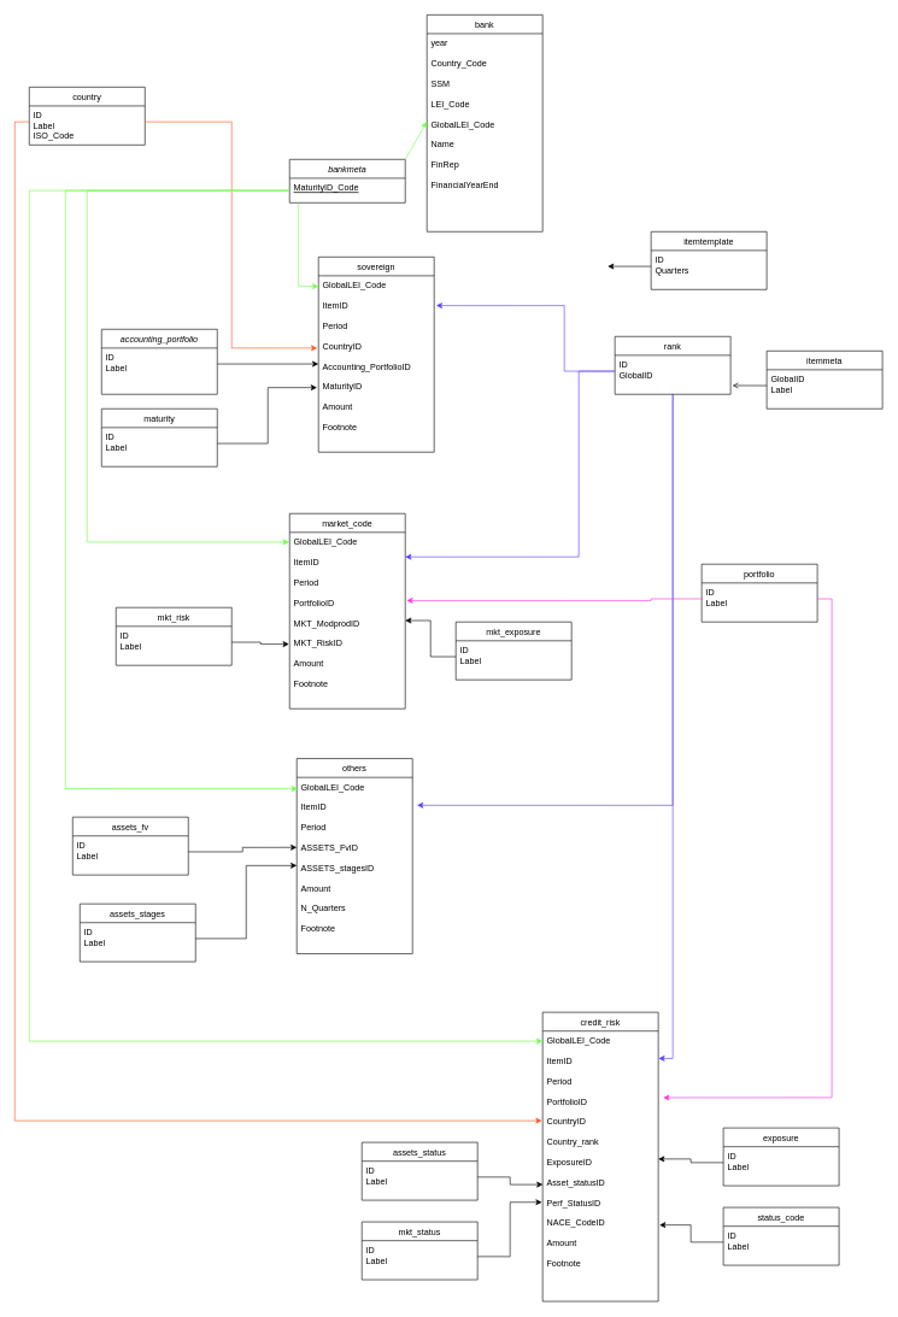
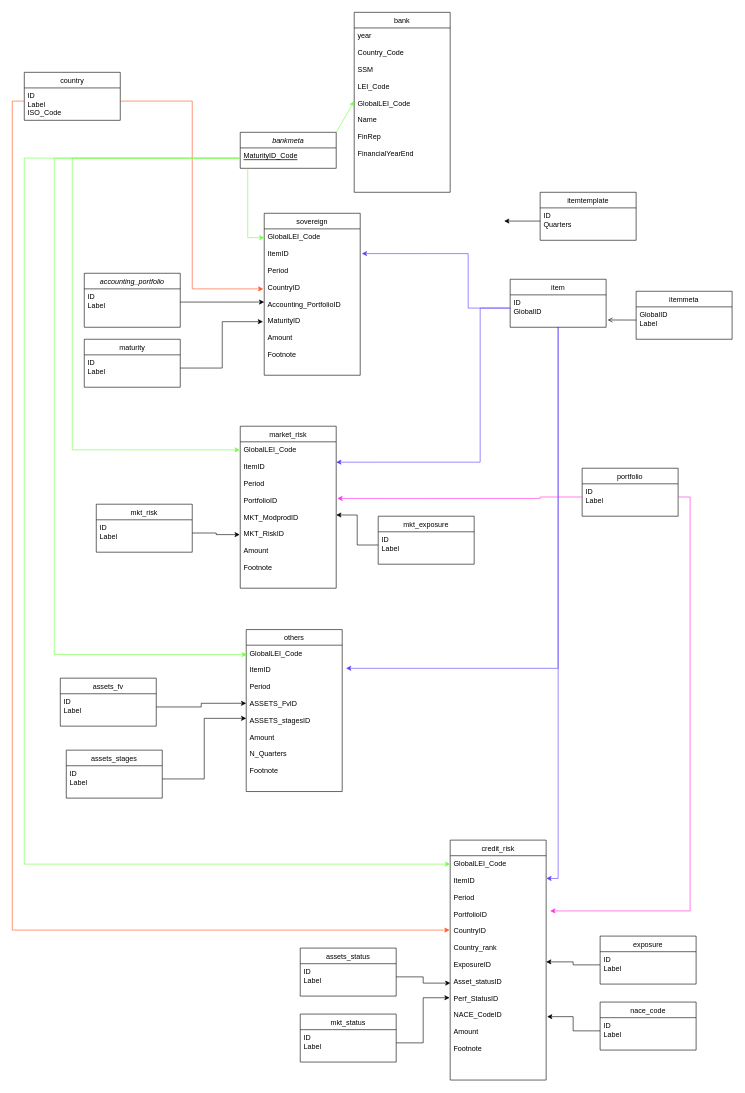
- <mxCell id="22" value="rank" style="swimlane;fontStyle=0;align=center;verticalAlign=top;childLayout=stackLayout;horizontal=1;startSize=26;horizontalStack=0;resizeParent=1;resizeLast=0;collapsible=1;marginBottom=0;rounded=0;shadow=0;strokeWidth=1;" parent="1" vertex="1"><mxGeometry x="850" y="465" width="160" height="80" as="geometry"><mxRectangle x="340" y="380" width="170" height="26" as="alternateBounds" /></mxGeometry></mxCell>
+ <mxCell id="22" value="item" style="swimlane;fontStyle=0;align=center;verticalAlign=top;childLayout=stackLayout;horizontal=1;startSize=26;horizontalStack=0;resizeParent=1;resizeLast=0;collapsible=1;marginBottom=0;rounded=0;shadow=0;strokeWidth=1;" parent="1" vertex="1"><mxGeometry x="850" y="465" width="160" height="80" as="geometry"><mxRectangle x="340" y="380" width="170" height="26" as="alternateBounds" /></mxGeometry></mxCell>
- <mxCell id="28" value="market_code" style="swimlane;fontStyle=0;align=center;verticalAlign=top;childLayout=stackLayout;horizontal=1;startSize=26;horizontalStack=0;resizeParent=1;resizeLast=0;collapsible=1;marginBottom=0;rounded=0;shadow=0;strokeWidth=1;" parent="1" vertex="1"><mxGeometry x="400" y="710" width="160" height="270" as="geometry"><mxRectangle x="550" y="140" width="160" height="26" as="alternateBounds" /></mxGeometry></mxCell>
+ <mxCell id="28" value="market_risk" style="swimlane;fontStyle=0;align=center;verticalAlign=top;childLayout=stackLayout;horizontal=1;startSize=26;horizontalStack=0;resizeParent=1;resizeLast=0;collapsible=1;marginBottom=0;rounded=0;shadow=0;strokeWidth=1;" parent="1" vertex="1"><mxGeometry x="400" y="710" width="160" height="270" as="geometry"><mxRectangle x="550" y="140" width="160" height="26" as="alternateBounds" /></mxGeometry></mxCell>
- <mxCell id="36" value="status_code" style="swimlane;fontStyle=0;align=center;verticalAlign=top;childLayout=stackLayout;horizontal=1;startSize=26;horizontalStack=0;resizeParent=1;resizeLast=0;collapsible=1;marginBottom=0;rounded=0;shadow=0;strokeWidth=1;" parent="1" vertex="1"><mxGeometry x="1000" y="1670" width="160" height="80" as="geometry"><mxRectangle x="340" y="380" width="170" height="26" as="alternateBounds" /></mxGeometry></mxCell>
+ <mxCell id="36" value="nace_code" style="swimlane;fontStyle=0;align=center;verticalAlign=top;childLayout=stackLayout;horizontal=1;startSize=26;horizontalStack=0;resizeParent=1;resizeLast=0;collapsible=1;marginBottom=0;rounded=0;shadow=0;strokeWidth=1;" parent="1" vertex="1"><mxGeometry x="1000" y="1670" width="160" height="80" as="geometry"><mxRectangle x="340" y="380" width="170" height="26" as="alternateBounds" /></mxGeometry></mxCell>
